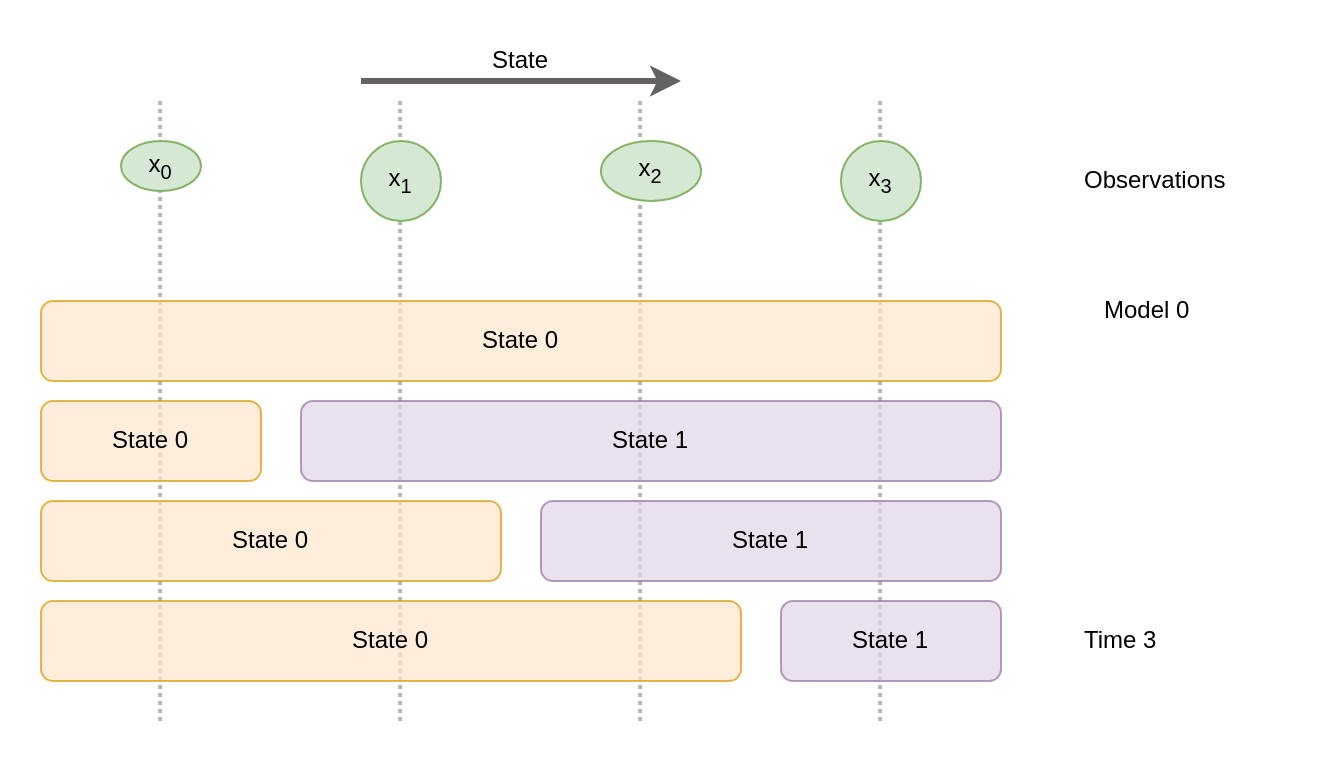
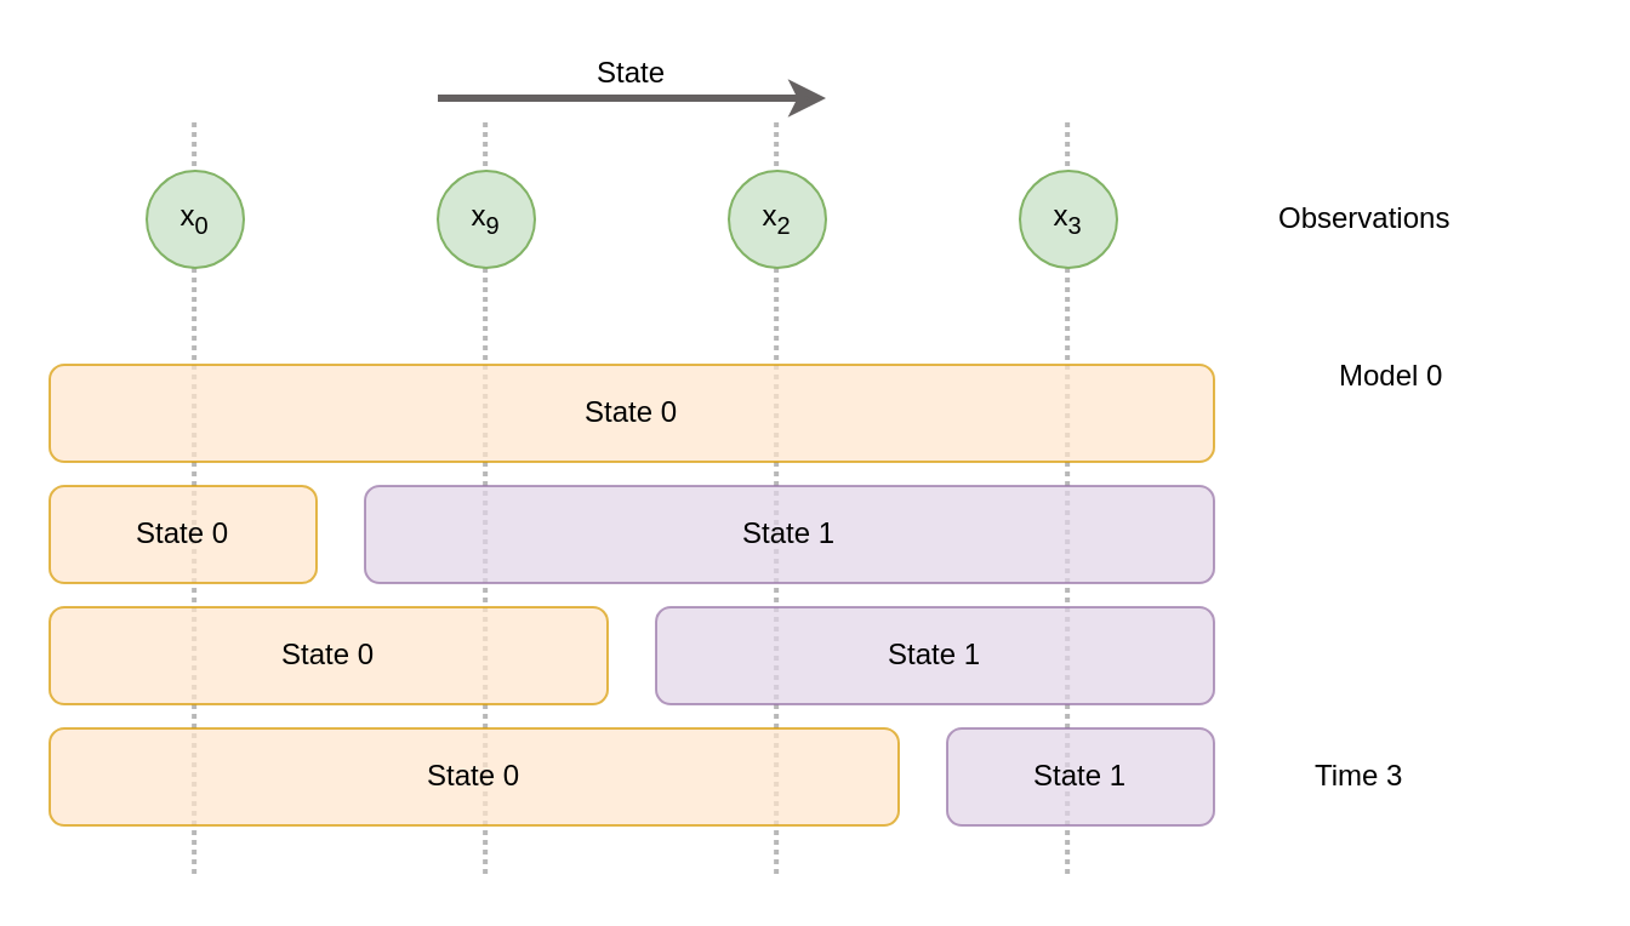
- <mxCell id="7" value="x&lt;sub&gt;0&lt;/sub&gt;" style="ellipse;whiteSpace=wrap;html=1;aspect=fixed;fillColor=#d5e8d4;strokeColor=#82b366;" vertex="1" parent="1"><mxGeometry x="60" y="70" width="40" height="25" as="geometry" /></mxCell>
+ <mxCell id="7" value="x&lt;sub&gt;0&lt;/sub&gt;" style="ellipse;whiteSpace=wrap;html=1;aspect=fixed;fillColor=#d5e8d4;strokeColor=#82b366;" vertex="1" parent="1"><mxGeometry x="60" y="70" width="40" height="40" as="geometry" /></mxCell>
- <mxCell id="9" value="x&lt;sub&gt;2&lt;/sub&gt;" style="ellipse;whiteSpace=wrap;html=1;aspect=fixed;fillColor=#d5e8d4;strokeColor=#82b366;" vertex="1" parent="1"><mxGeometry x="300" y="70" width="50" height="30" as="geometry" /></mxCell>
+ <mxCell id="9" value="x&lt;sub&gt;2&lt;/sub&gt;" style="ellipse;whiteSpace=wrap;html=1;aspect=fixed;fillColor=#d5e8d4;strokeColor=#82b366;" vertex="1" parent="1"><mxGeometry x="300" y="70" width="40" height="40" as="geometry" /></mxCell>
- <mxCell id="8" value="x&lt;sub&gt;1&lt;/sub&gt;" style="ellipse;whiteSpace=wrap;html=1;aspect=fixed;fillColor=#d5e8d4;strokeColor=#82b366;" vertex="1" parent="1"><mxGeometry x="180" y="70" width="40" height="40" as="geometry" /></mxCell>
+ <mxCell id="8" value="x&lt;sub&gt;9&lt;/sub&gt;" style="ellipse;whiteSpace=wrap;html=1;aspect=fixed;fillColor=#d5e8d4;strokeColor=#82b366;" vertex="1" parent="1"><mxGeometry x="180" y="70" width="40" height="40" as="geometry" /></mxCell>
- <mxCell id="11" value="Observations" style="text;html=1;strokeColor=none;fillColor=none;align=left;verticalAlign=middle;whiteSpace=wrap;rounded=0;" vertex="1" parent="1"><mxGeometry x="540" y="75" width="80" height="30" as="geometry" /></mxCell>
+ <mxCell id="11" value="Observations" style="text;html=1;strokeColor=none;fillColor=none;align=left;verticalAlign=middle;whiteSpace=wrap;rounded=0;" vertex="1" parent="1"><mxGeometry x="525" y="75" width="80" height="30" as="geometry" /></mxCell>
